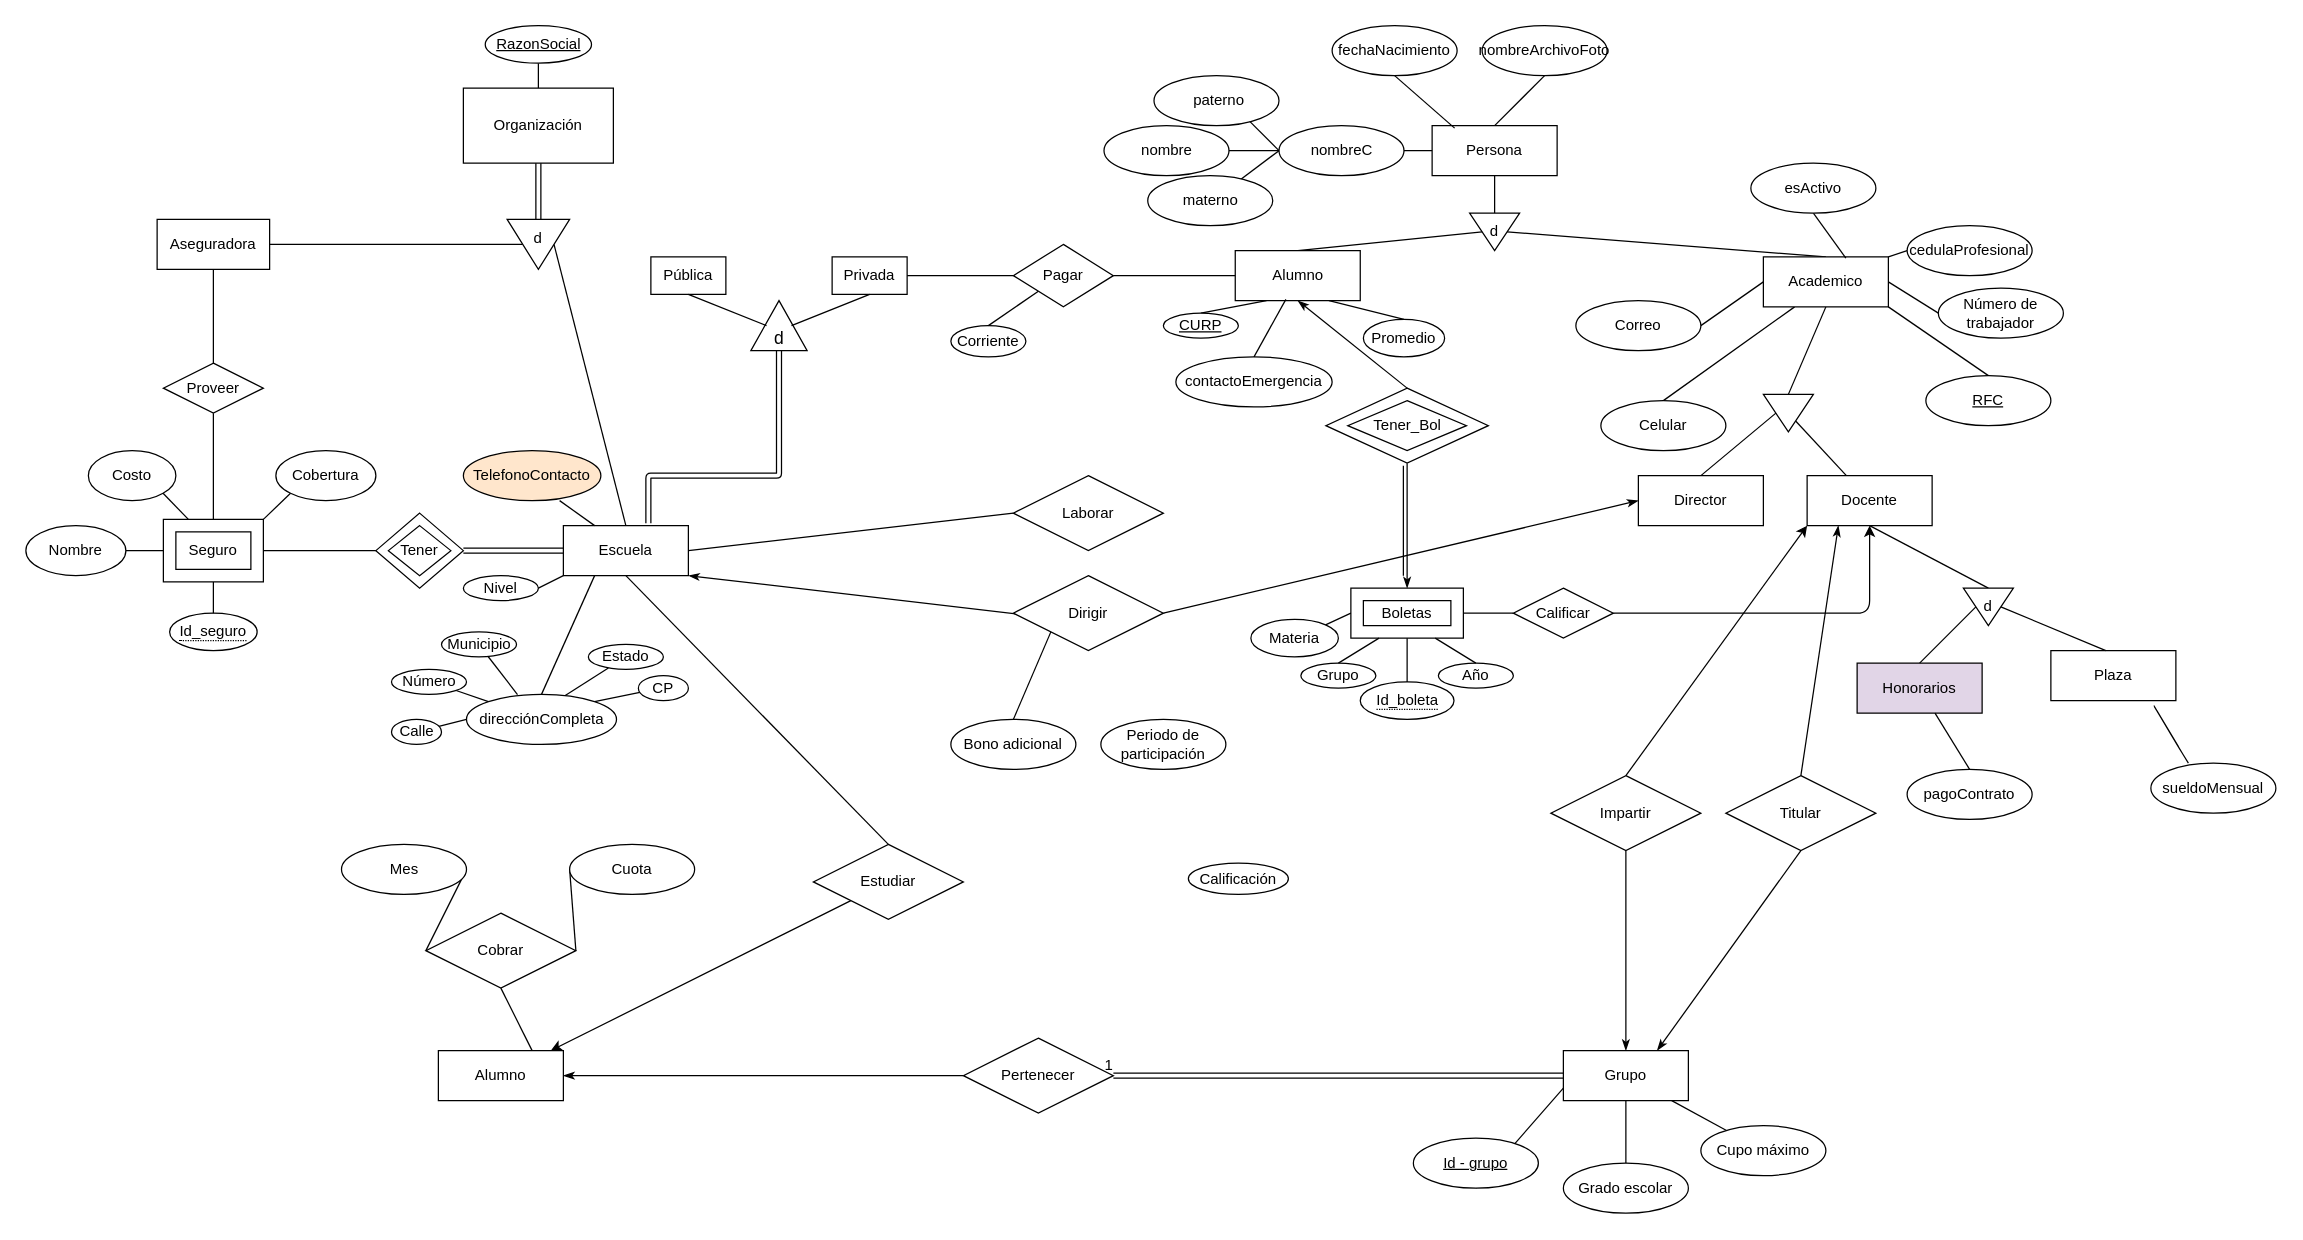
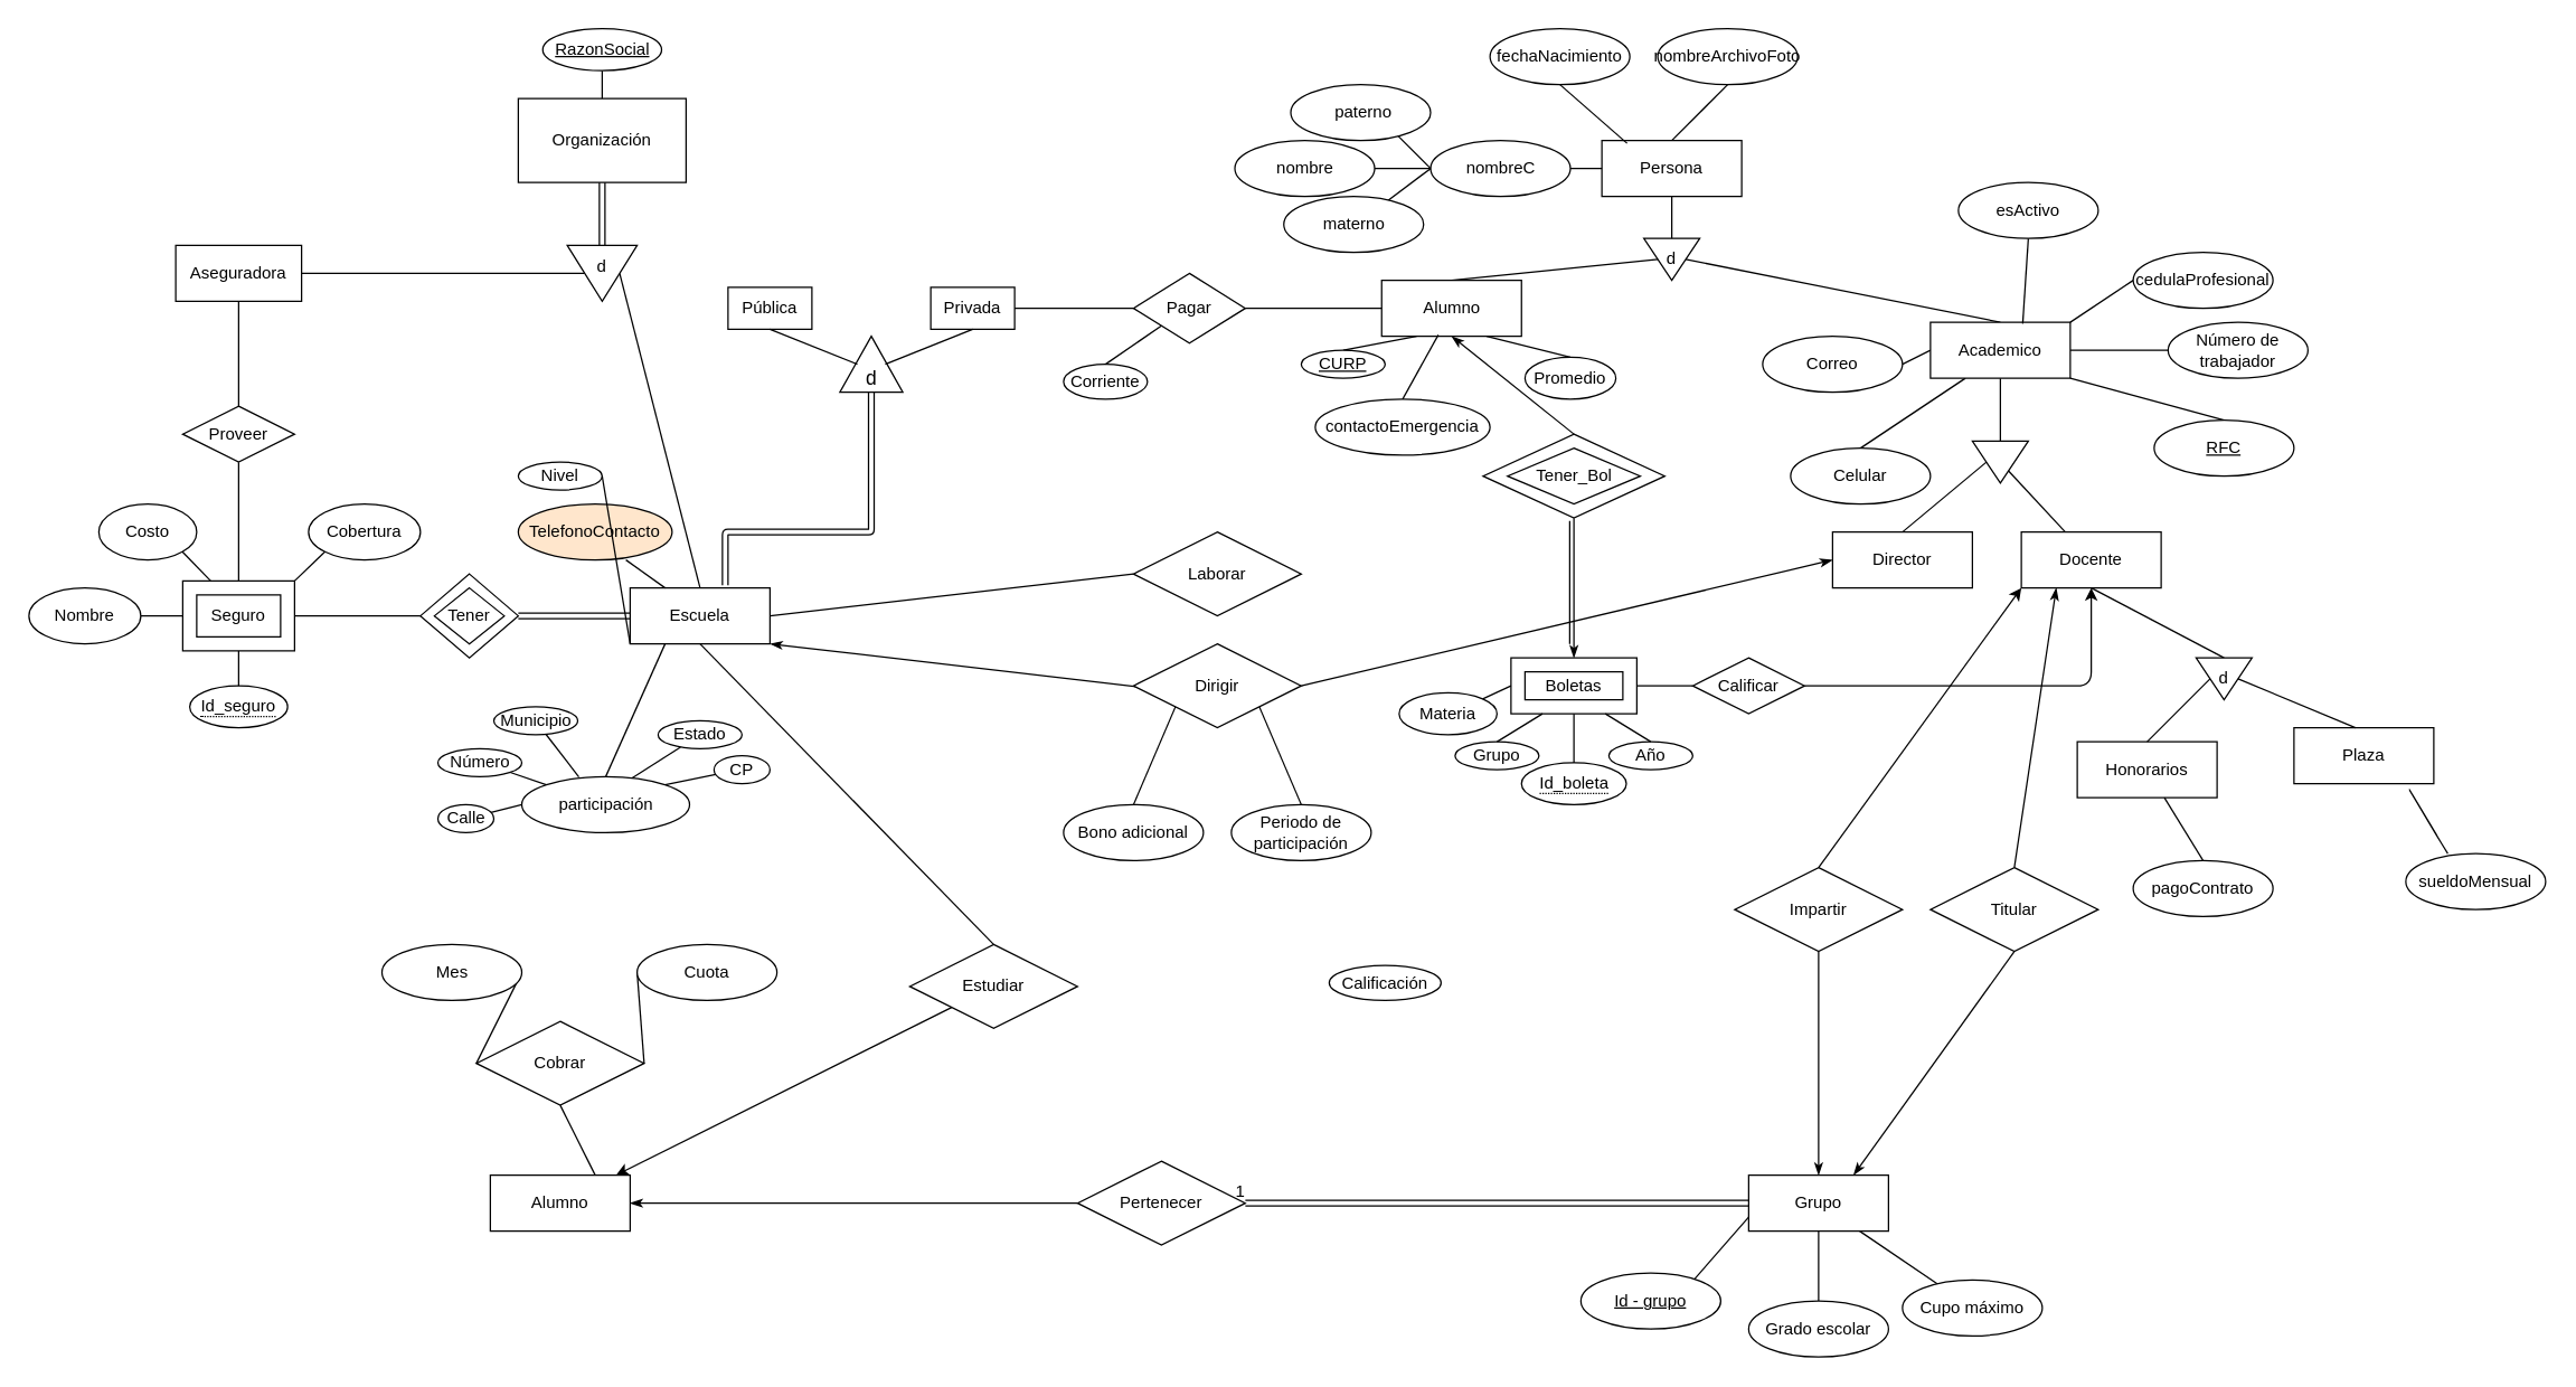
- <mxCell id="84" value="Academico" style="whiteSpace=wrap;html=1;align=center;" parent="1" vertex="1"><mxGeometry x="1410" y="205" width="100" height="40" as="geometry" /></mxCell>
+ <mxCell id="84" value="Academico" style="whiteSpace=wrap;html=1;align=center;" parent="1" vertex="1"><mxGeometry x="1380" y="230" width="100" height="40" as="geometry" /></mxCell>
- <mxCell id="152" value="Nivel" style="ellipse;whiteSpace=wrap;html=1;" parent="1" vertex="1"><mxGeometry x="370" y="460" width="60" height="20" as="geometry" /></mxCell>
+ <mxCell id="152" value="Nivel" style="ellipse;whiteSpace=wrap;html=1;" parent="1" vertex="1"><mxGeometry x="370" y="330" width="60" height="20" as="geometry" /></mxCell>
+ <mxCell id="47" style="edgeStyle=none;rounded=0;orthogonalLoop=1;jettySize=auto;html=1;exitX=0.5;exitY=0;exitDx=0;exitDy=0;entryX=1;entryY=1;entryDx=0;entryDy=0;startArrow=none;startFill=0;endArrow=none;endFill=0;" parent="1" source="48" target="46" edge="1"><mxGeometry relative="1" as="geometry" /></mxCell>
- <mxCell id="92" value="Honorarios" style="whiteSpace=wrap;html=1;align=center;fillColor=#e1d5e7;" parent="1" vertex="1"><mxGeometry x="1485" y="530" width="100" height="40" as="geometry" /></mxCell>
+ <mxCell id="92" value="Honorarios" style="whiteSpace=wrap;html=1;align=center;" parent="1" vertex="1"><mxGeometry x="1485" y="530" width="100" height="40" as="geometry" /></mxCell>
- <mxCell id="119" value="direcciónCompleta" style="ellipse;whiteSpace=wrap;html=1;" parent="1" vertex="1"><mxGeometry x="372.5" y="555" width="120" height="40" as="geometry" /></mxCell>
+ <mxCell id="119" value="participación" style="ellipse;whiteSpace=wrap;html=1;" parent="1" vertex="1"><mxGeometry x="372.5" y="555" width="120" height="40" as="geometry" /></mxCell>
- <mxCell id="29" value="Cupo máximo" style="ellipse;whiteSpace=wrap;html=1;align=center;" parent="1" vertex="1"><mxGeometry x="1360" y="900" width="100" height="40" as="geometry" /></mxCell>
+ <mxCell id="29" value="Cupo máximo" style="ellipse;whiteSpace=wrap;html=1;align=center;" parent="1" vertex="1"><mxGeometry x="1360" y="915" width="100" height="40" as="geometry" /></mxCell>
